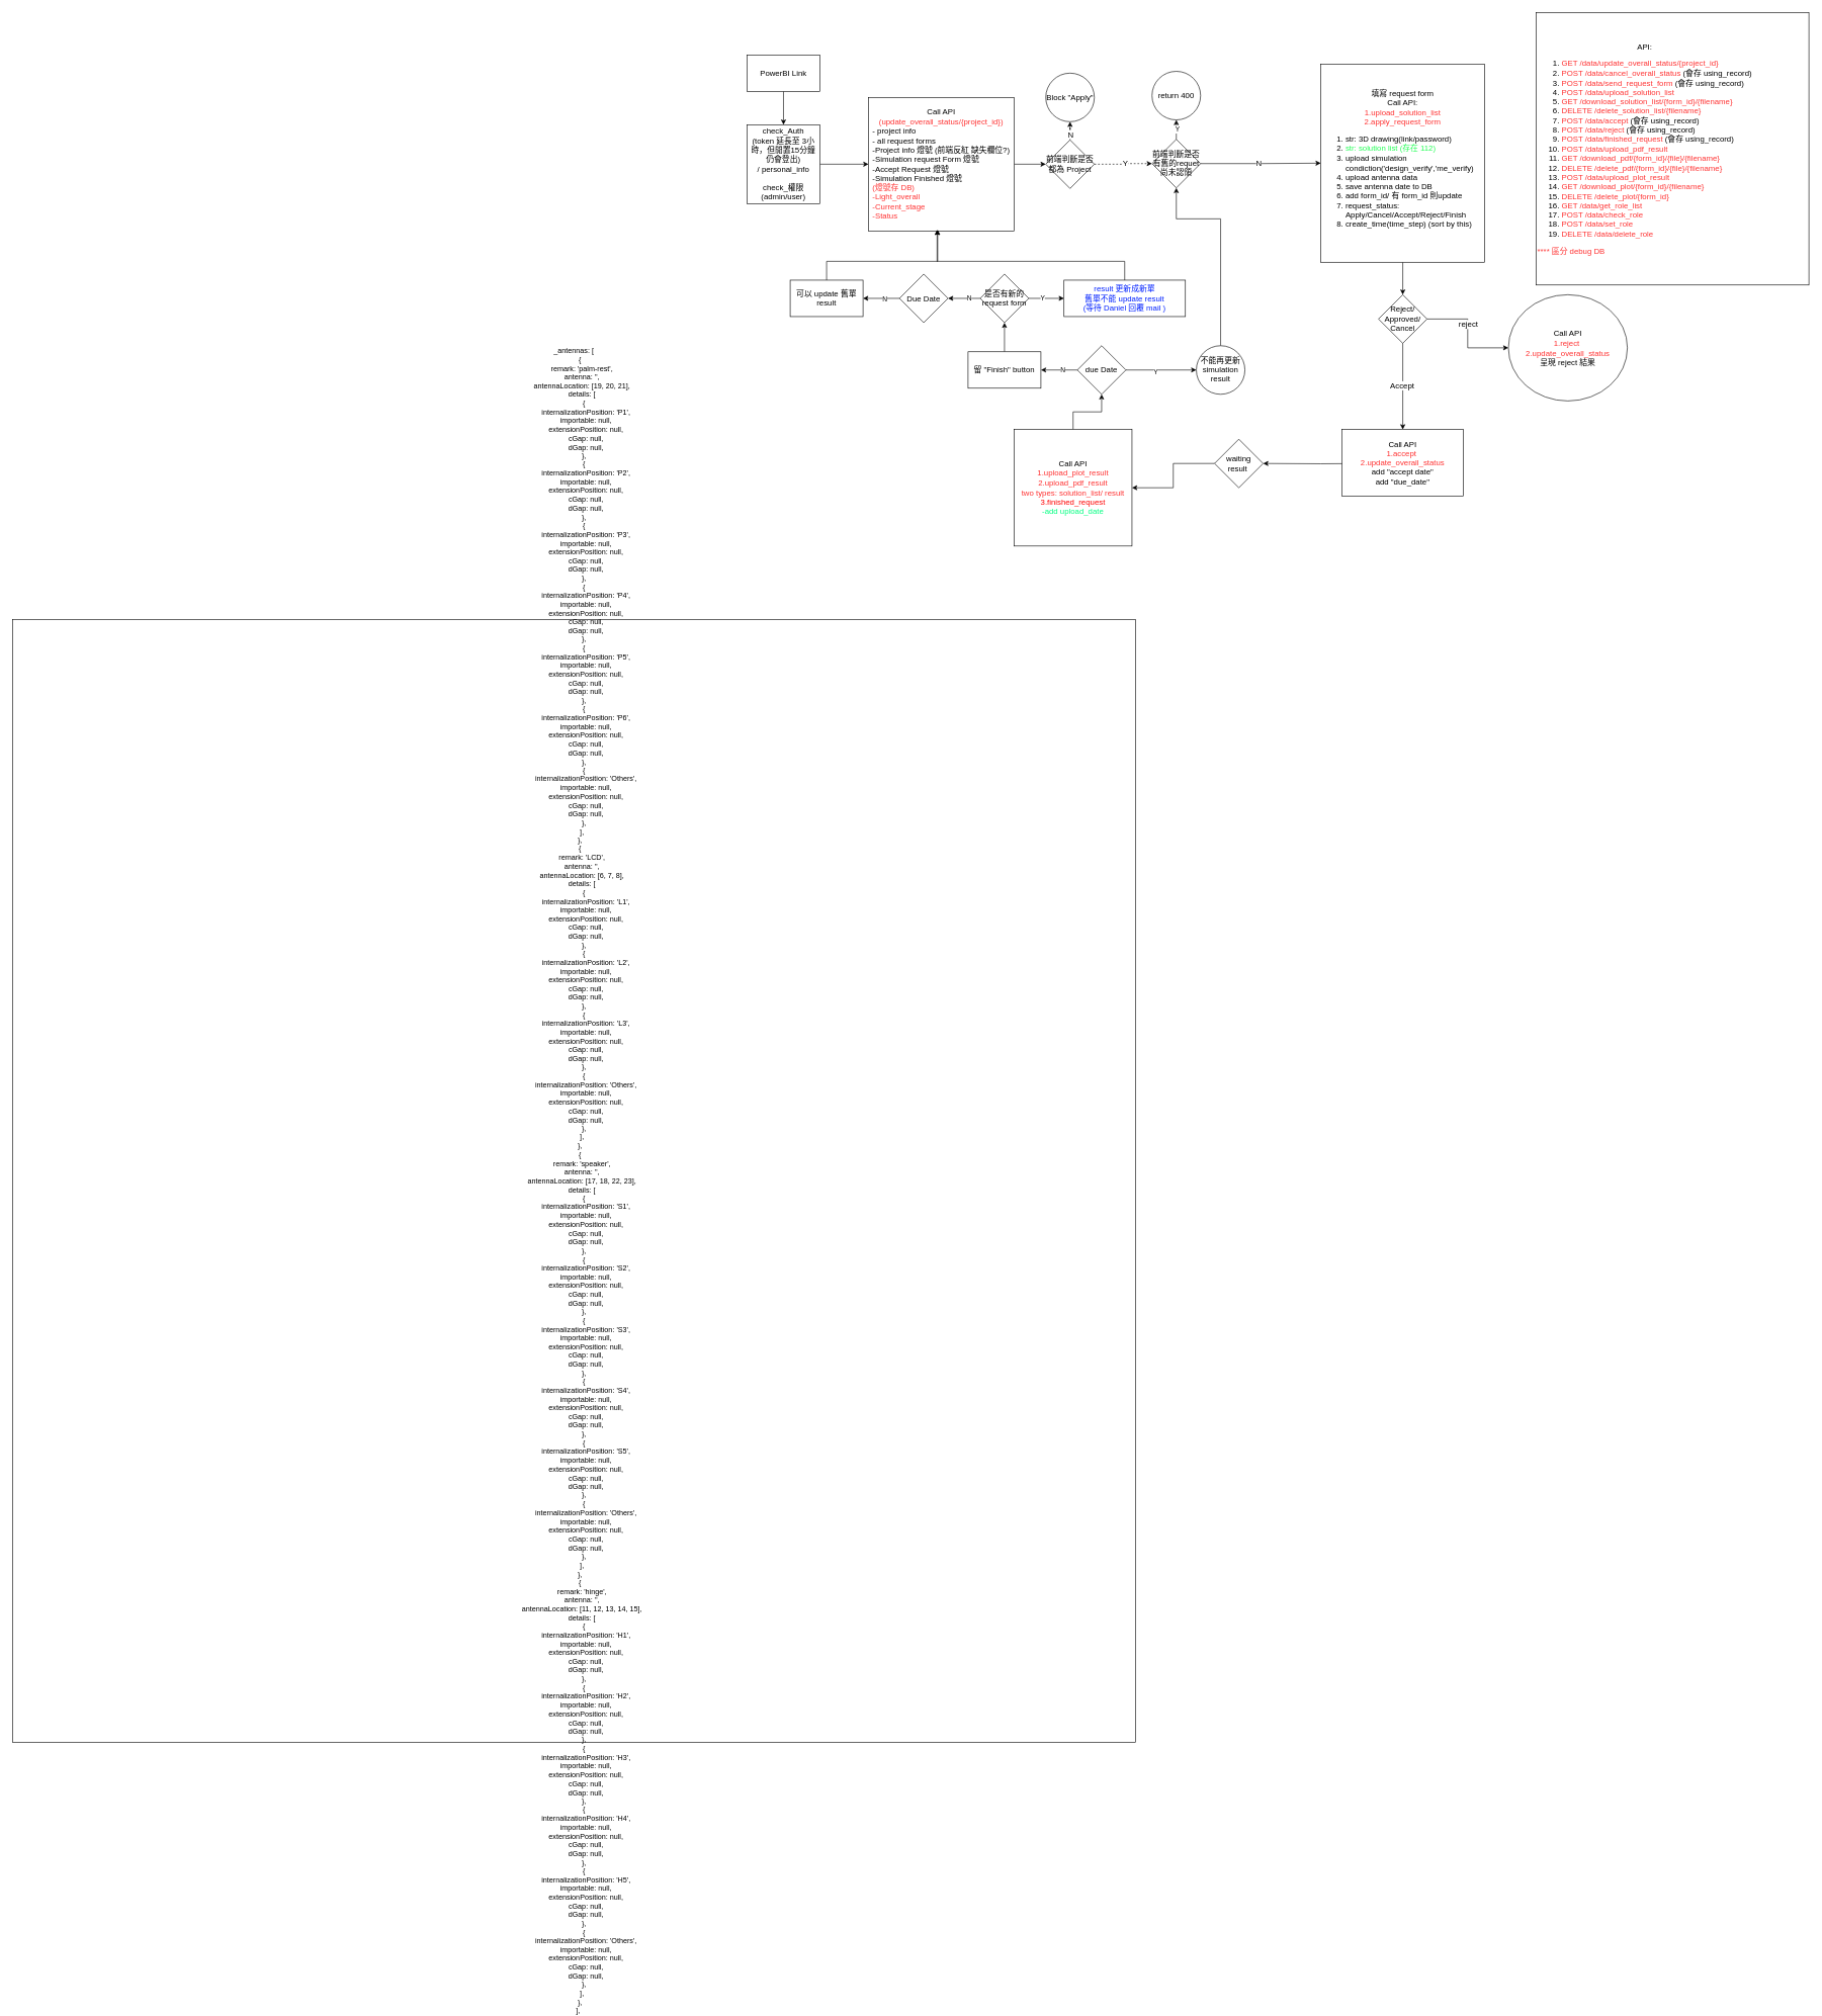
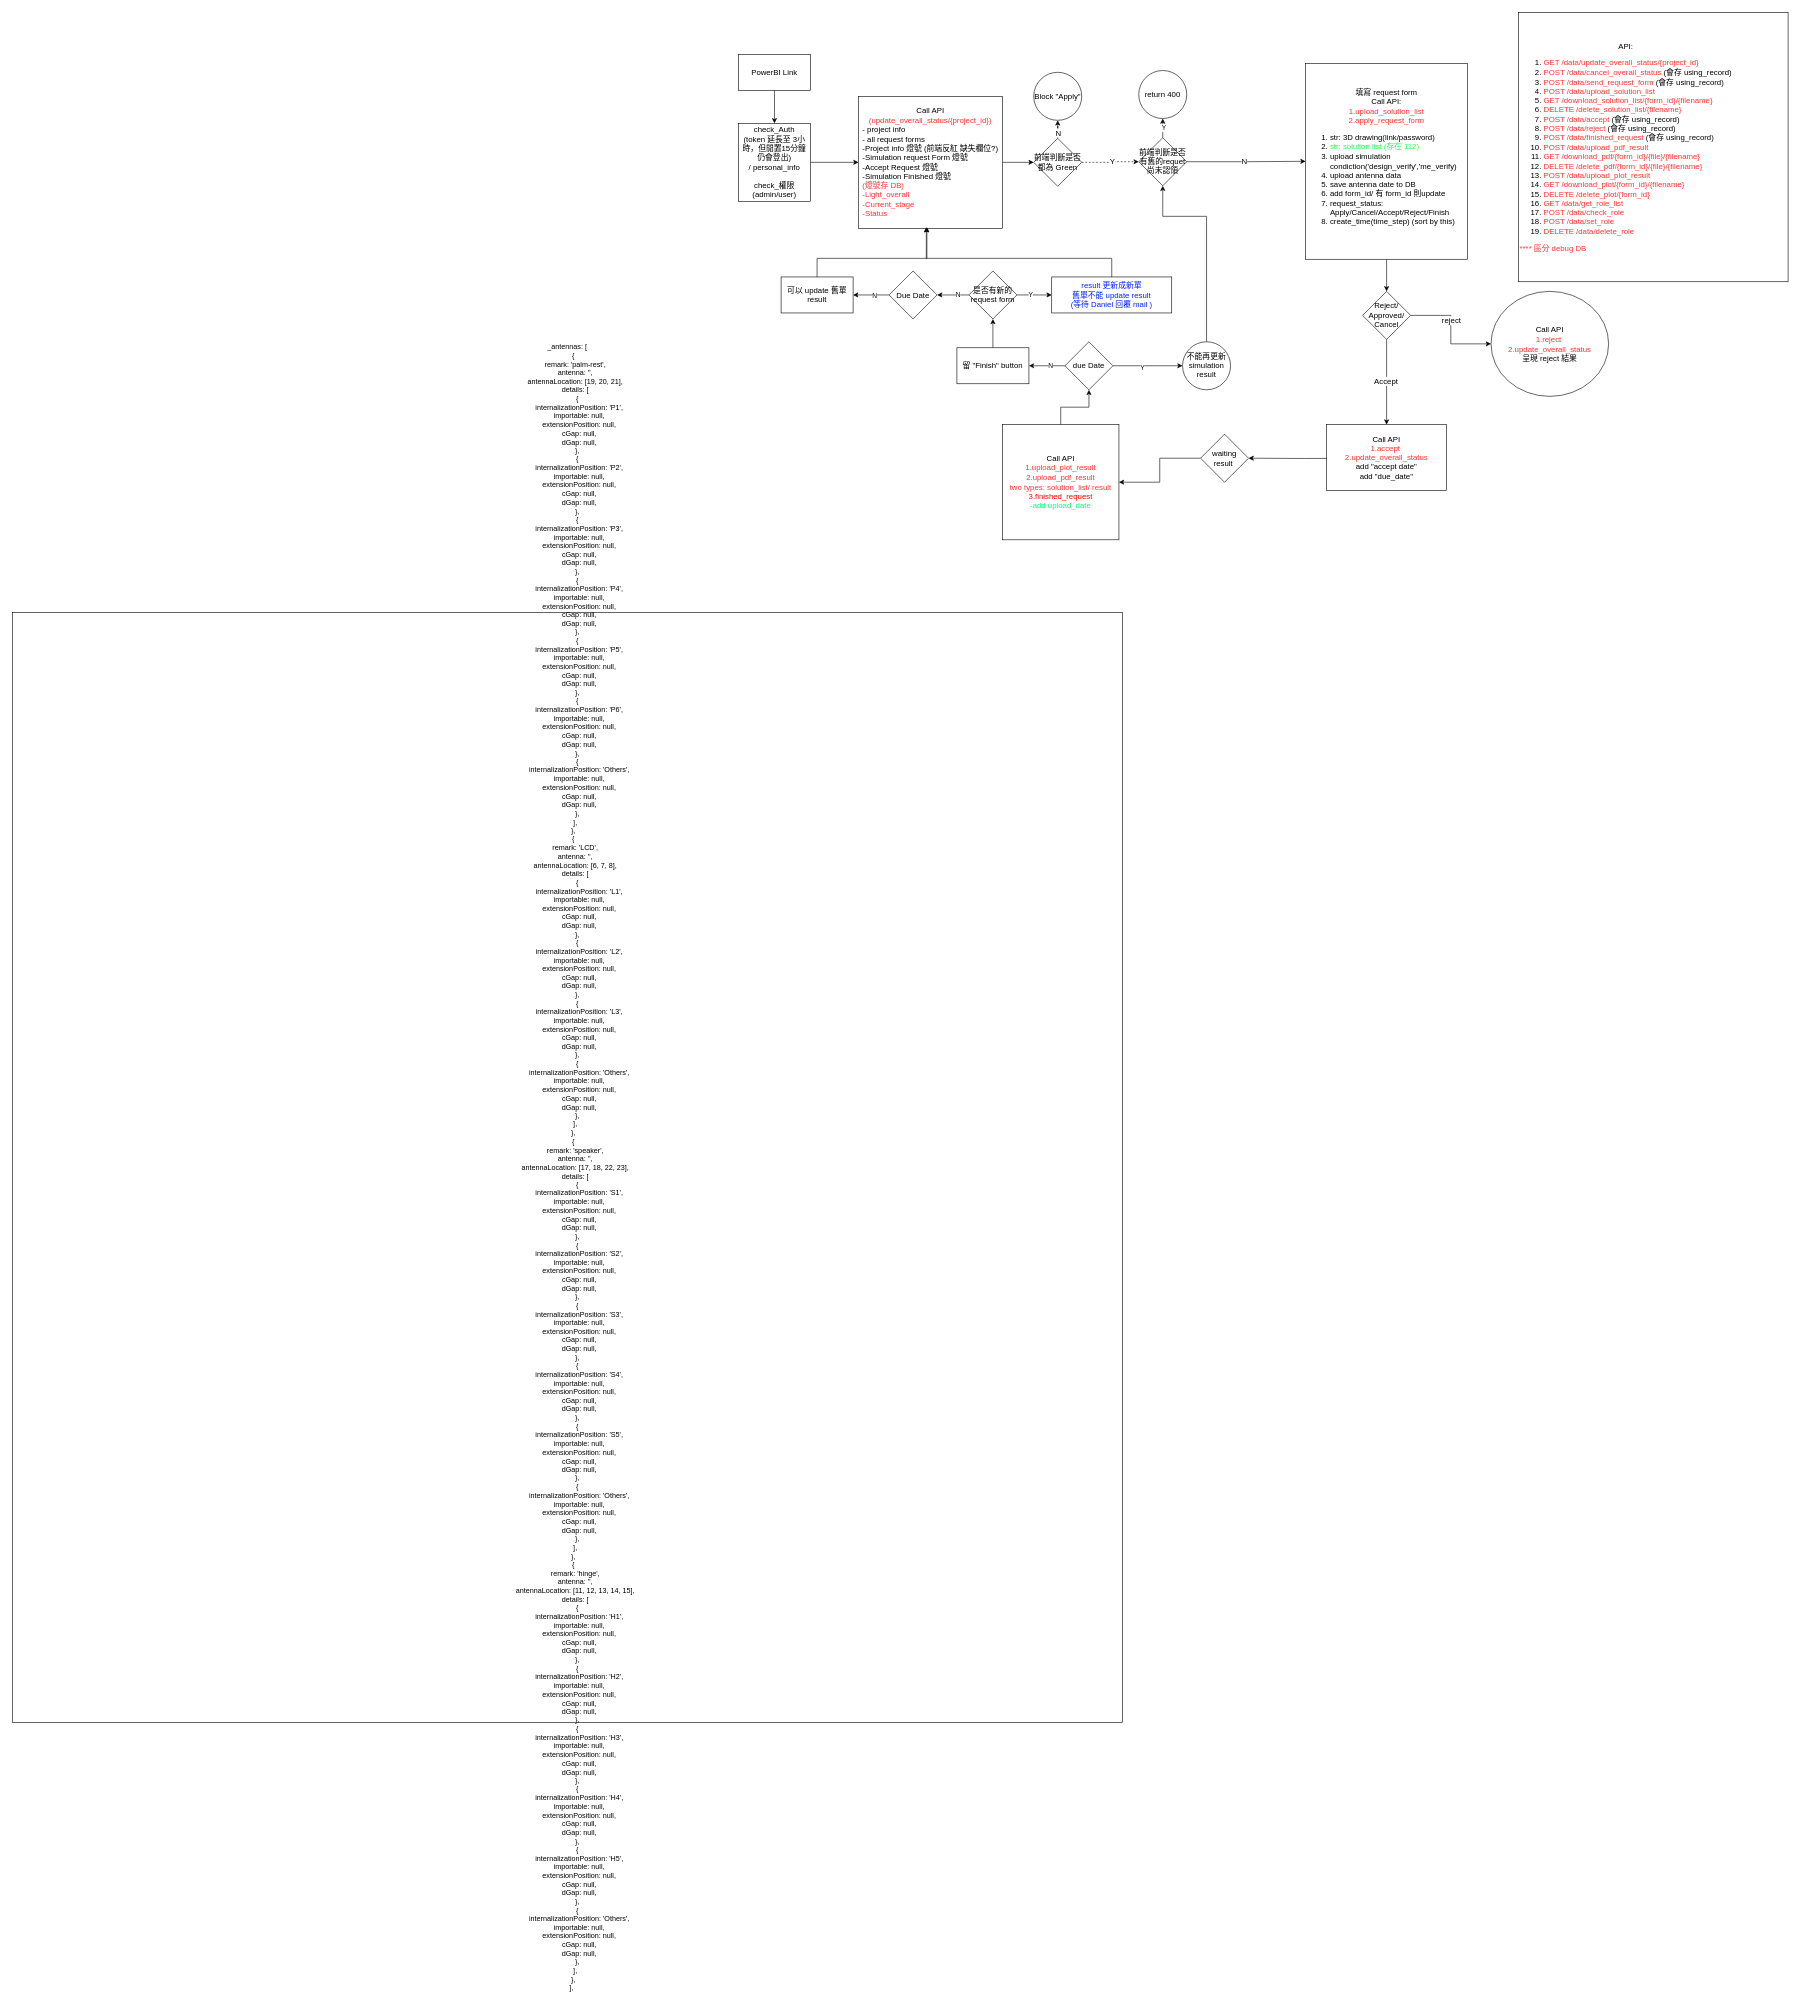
- <mxCell id="10" value="前端判斷是否都為 Project" style="rhombus;whiteSpace=wrap;html=1;fontSize=13;" parent="1" vertex="1"><mxGeometry x="1722" y="230" width="80" height="80" as="geometry" /></mxCell>
+ <mxCell id="10" value="前端判斷是否都為 Green" style="rhombus;whiteSpace=wrap;html=1;fontSize=13;" parent="1" vertex="1"><mxGeometry x="1722" y="230" width="80" height="80" as="geometry" /></mxCell>
